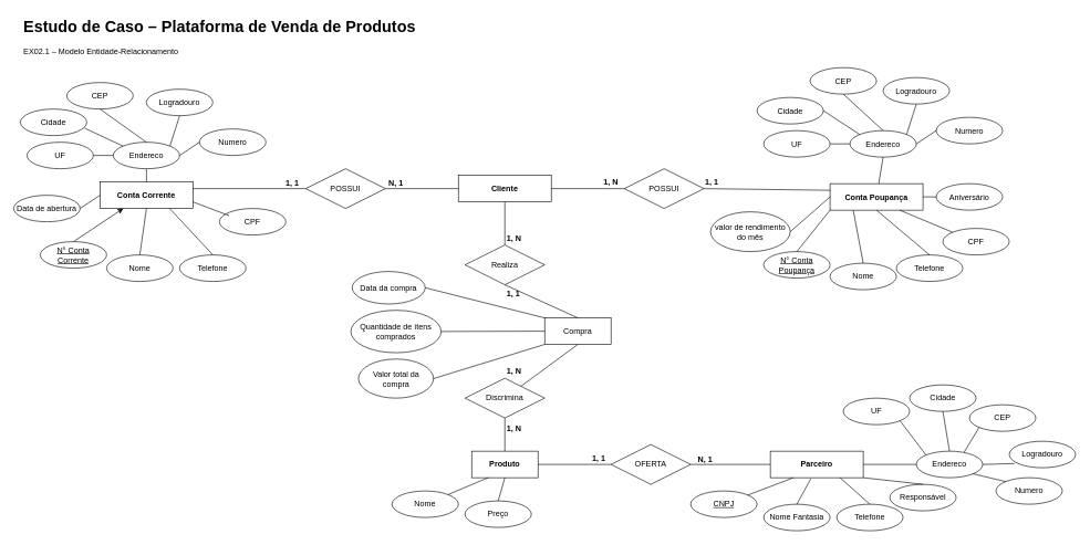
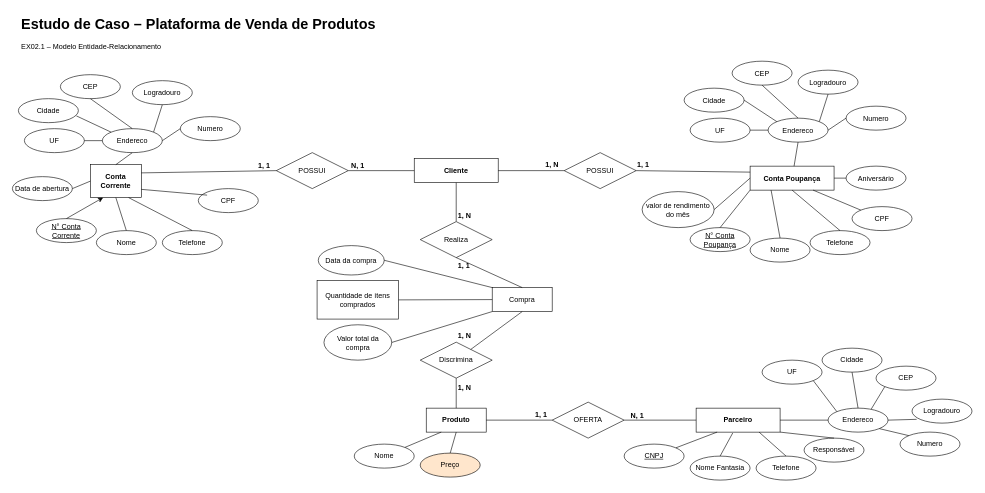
- <mxCell id="5" value="&lt;b&gt;Conta Corrente&lt;/b&gt;" style="whiteSpace=wrap;html=1;align=center;" vertex="1" parent="1"><mxGeometry x="150" y="274" width="140" height="40" as="geometry" /></mxCell>
+ <mxCell id="5" value="&lt;b&gt;Conta Corrente&lt;/b&gt;" style="whiteSpace=wrap;html=1;align=center;" vertex="1" parent="1"><mxGeometry x="150" y="274" width="85" height="55" as="geometry" /></mxCell>
- <mxCell id="106" value="Quantidade de ítens comprados" style="ellipse;whiteSpace=wrap;html=1;align=center;" vertex="1" parent="1"><mxGeometry x="528" y="467.5" width="136" height="64" as="geometry" /></mxCell>
+ <mxCell id="106" value="Quantidade de ítens comprados" style="whiteSpace=wrap;html=1;align=center;rounded=0;" vertex="1" parent="1"><mxGeometry x="528" y="467.5" width="136" height="64" as="geometry" /></mxCell>
- <mxCell id="89" value="Preço" style="ellipse;whiteSpace=wrap;html=1;align=center;" vertex="1" parent="1"><mxGeometry x="700" y="755" width="100" height="40" as="geometry" /></mxCell>
+ <mxCell id="89" value="Preço" style="ellipse;whiteSpace=wrap;html=1;align=center;fillColor=#ffe6cc;" vertex="1" parent="1"><mxGeometry x="700" y="755" width="100" height="40" as="geometry" /></mxCell>
